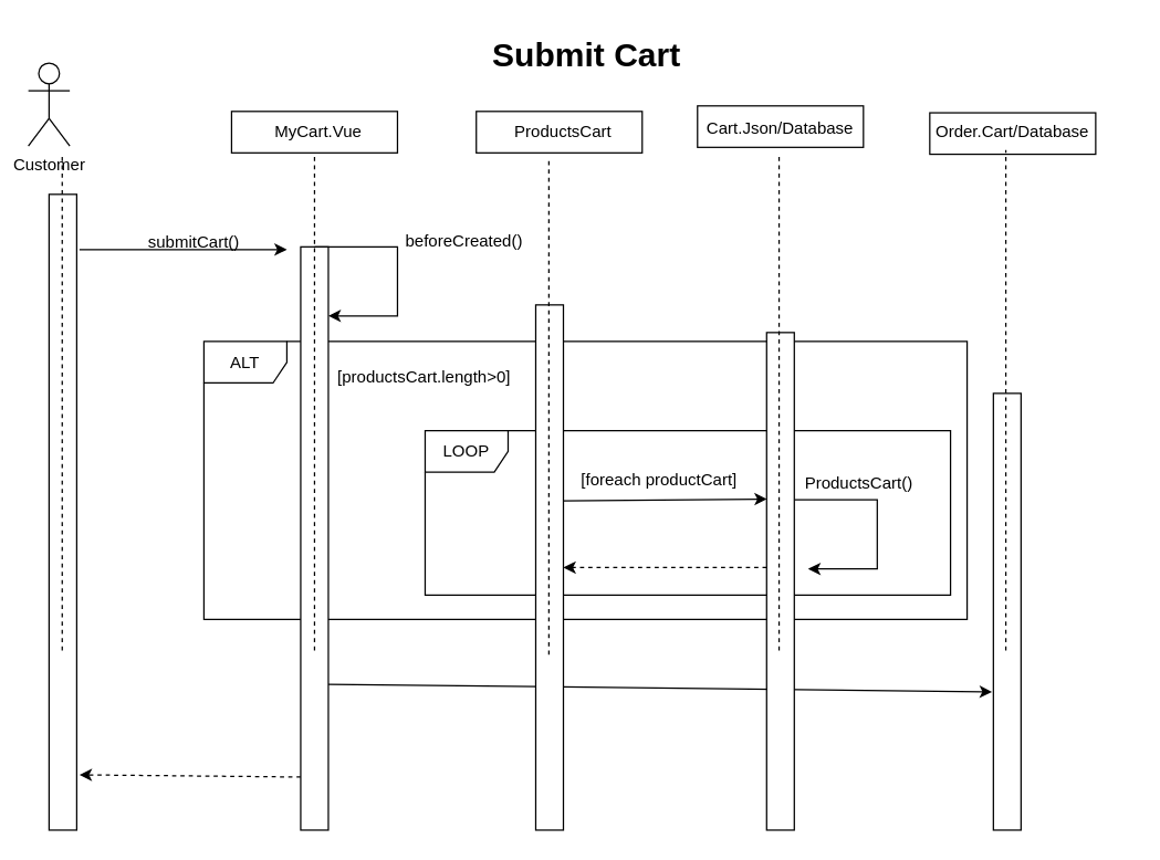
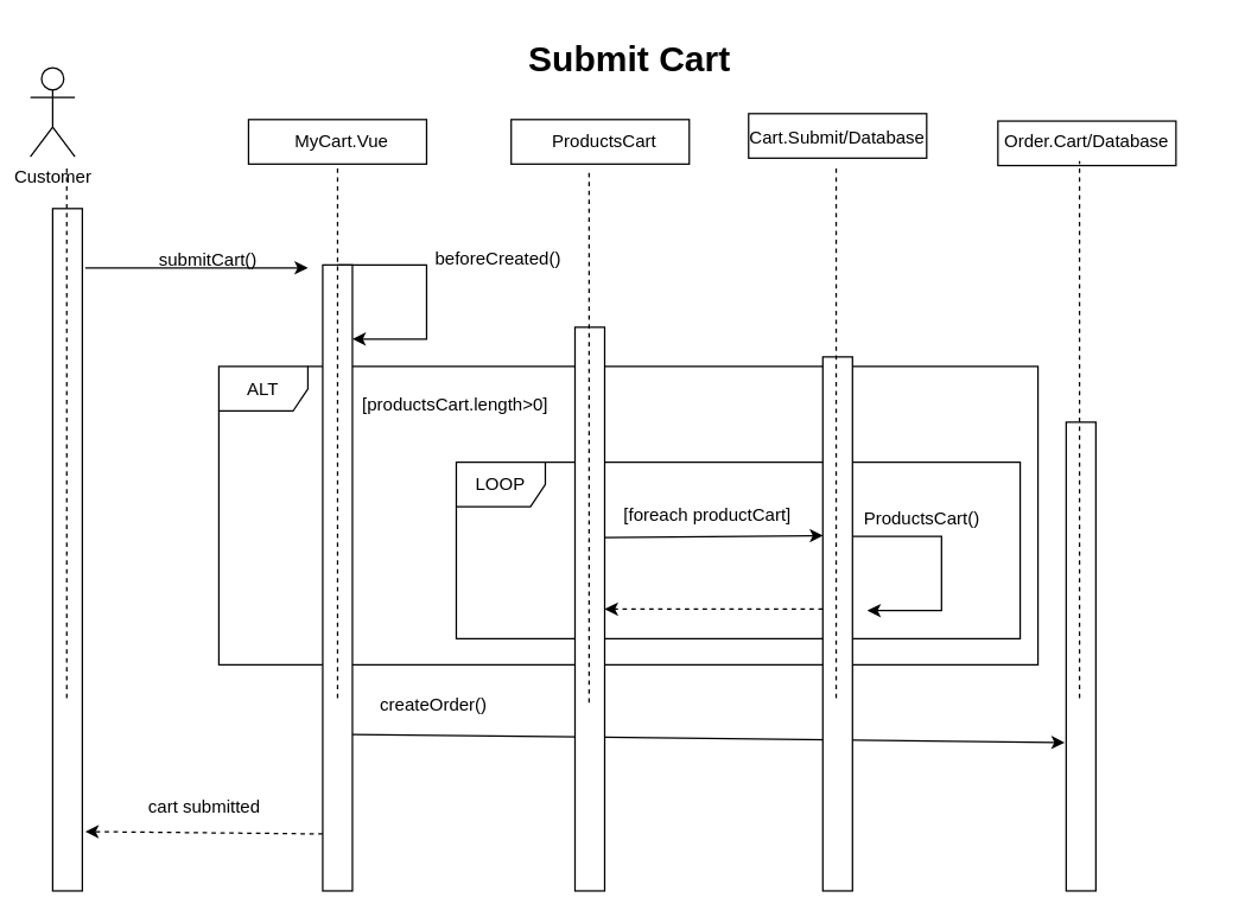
- <mxCell id="28" value="Cart.Json/Database" style="text;html=1;strokeColor=none;fillColor=none;align=center;verticalAlign=middle;whiteSpace=wrap;rounded=0;" vertex="1" parent="1"><mxGeometry x="479" y="78" width="170" height="30" as="geometry" /></mxCell>
+ <mxCell id="28" value="Cart.Submit/Database" style="text;html=1;strokeColor=none;fillColor=none;align=center;verticalAlign=middle;whiteSpace=wrap;rounded=0;" vertex="1" parent="1"><mxGeometry x="479" y="78" width="170" height="30" as="geometry" /></mxCell>
+ <mxCell id="29" value="createOrder()" style="text;html=1;strokeColor=none;fillColor=none;align=center;verticalAlign=middle;whiteSpace=wrap;rounded=0;" vertex="1" parent="1"><mxGeometry x="262" y="460" width="60" height="30" as="geometry" /></mxCell>
+ <mxCell id="26" value="cart submitted" style="text;html=1;strokeColor=none;fillColor=none;align=center;verticalAlign=middle;whiteSpace=wrap;rounded=0;" vertex="1" parent="1"><mxGeometry x="91" y="529" width="93" height="30" as="geometry" /></mxCell>
